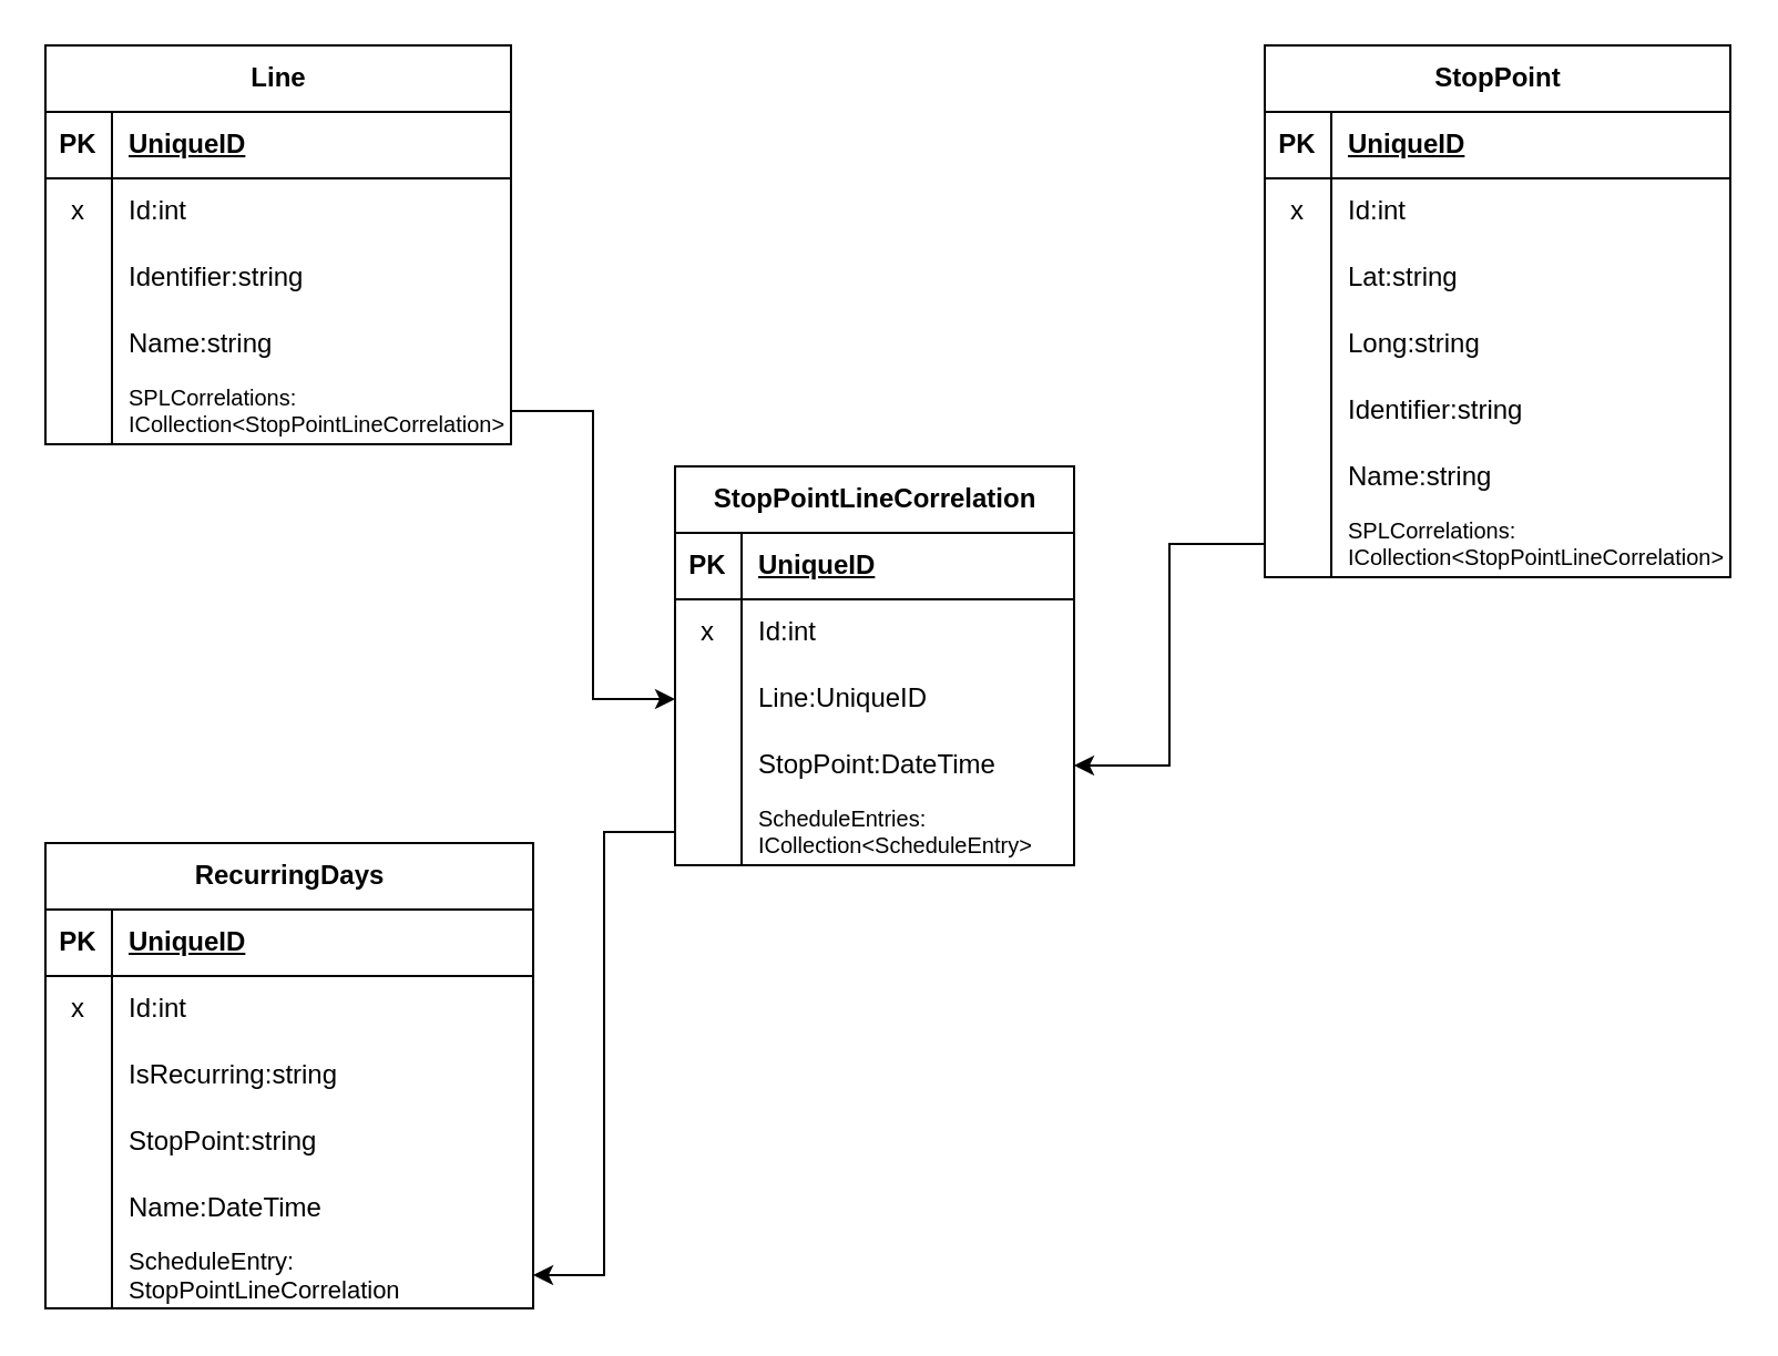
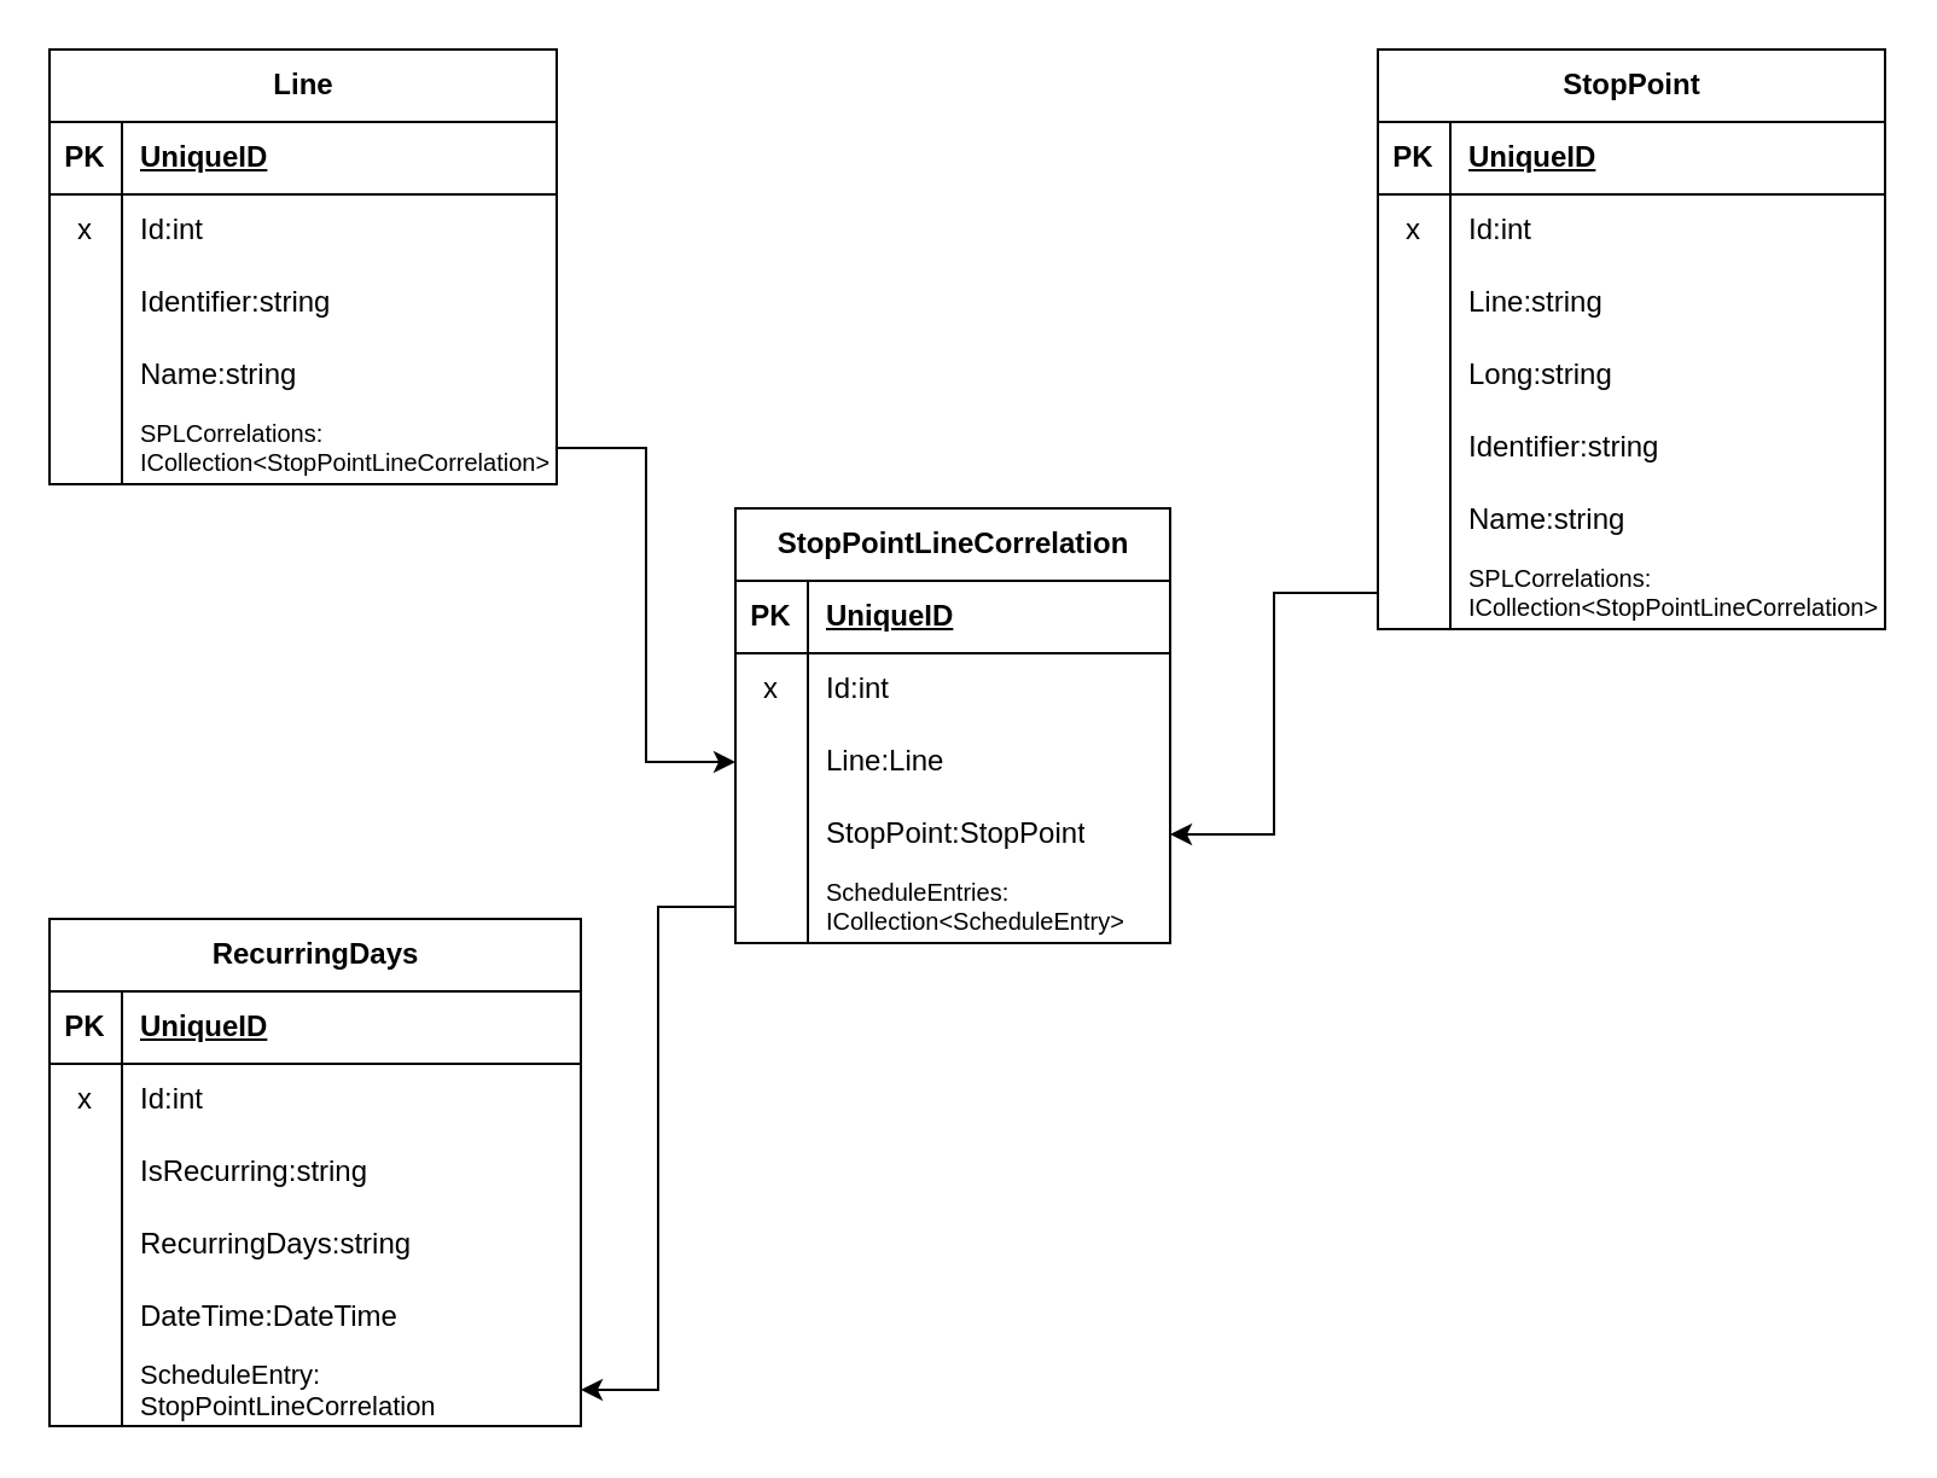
- <mxCell id="27" value="Lat:string" style="shape=partialRectangle;connectable=0;fillColor=none;top=0;left=0;bottom=0;right=0;align=left;spacingLeft=6;overflow=hidden;whiteSpace=wrap;html=1;" vertex="1" parent="25"><mxGeometry x="30" width="180" height="30" as="geometry"><mxRectangle width="180" height="30" as="alternateBounds" /></mxGeometry></mxCell>
+ <mxCell id="27" value="Line:string" style="shape=partialRectangle;connectable=0;fillColor=none;top=0;left=0;bottom=0;right=0;align=left;spacingLeft=6;overflow=hidden;whiteSpace=wrap;html=1;" vertex="1" parent="25"><mxGeometry x="30" width="180" height="30" as="geometry"><mxRectangle width="180" height="30" as="alternateBounds" /></mxGeometry></mxCell>
- <mxCell id="68" value="Line:UniqueID" style="shape=partialRectangle;connectable=0;fillColor=none;top=0;left=0;bottom=0;right=0;align=left;spacingLeft=6;overflow=hidden;whiteSpace=wrap;html=1;" vertex="1" parent="66"><mxGeometry x="30" width="150" height="30" as="geometry"><mxRectangle width="150" height="30" as="alternateBounds" /></mxGeometry></mxCell>
+ <mxCell id="68" value="Line:Line" style="shape=partialRectangle;connectable=0;fillColor=none;top=0;left=0;bottom=0;right=0;align=left;spacingLeft=6;overflow=hidden;whiteSpace=wrap;html=1;" vertex="1" parent="66"><mxGeometry x="30" width="150" height="30" as="geometry"><mxRectangle width="150" height="30" as="alternateBounds" /></mxGeometry></mxCell>
- <mxCell id="71" value="StopPoint:DateTime" style="shape=partialRectangle;connectable=0;fillColor=none;top=0;left=0;bottom=0;right=0;align=left;spacingLeft=6;overflow=hidden;whiteSpace=wrap;html=1;" vertex="1" parent="69"><mxGeometry x="30" width="150" height="30" as="geometry"><mxRectangle width="150" height="30" as="alternateBounds" /></mxGeometry></mxCell>
+ <mxCell id="71" value="StopPoint:StopPoint" style="shape=partialRectangle;connectable=0;fillColor=none;top=0;left=0;bottom=0;right=0;align=left;spacingLeft=6;overflow=hidden;whiteSpace=wrap;html=1;" vertex="1" parent="69"><mxGeometry x="30" width="150" height="30" as="geometry"><mxRectangle width="150" height="30" as="alternateBounds" /></mxGeometry></mxCell>
- <mxCell id="52" value="StopPoint:string" style="shape=partialRectangle;connectable=0;fillColor=none;top=0;left=0;bottom=0;right=0;align=left;spacingLeft=6;overflow=hidden;whiteSpace=wrap;html=1;" vertex="1" parent="50"><mxGeometry x="30" width="190" height="30" as="geometry"><mxRectangle width="190" height="30" as="alternateBounds" /></mxGeometry></mxCell>
+ <mxCell id="52" value="RecurringDays:string" style="shape=partialRectangle;connectable=0;fillColor=none;top=0;left=0;bottom=0;right=0;align=left;spacingLeft=6;overflow=hidden;whiteSpace=wrap;html=1;" vertex="1" parent="50"><mxGeometry x="30" width="190" height="30" as="geometry"><mxRectangle width="190" height="30" as="alternateBounds" /></mxGeometry></mxCell>
- <mxCell id="55" value="Name:DateTime" style="shape=partialRectangle;connectable=0;fillColor=none;top=0;left=0;bottom=0;right=0;align=left;spacingLeft=6;overflow=hidden;whiteSpace=wrap;html=1;" vertex="1" parent="53"><mxGeometry x="30" width="190" height="30" as="geometry"><mxRectangle width="190" height="30" as="alternateBounds" /></mxGeometry></mxCell>
+ <mxCell id="55" value="DateTime:DateTime" style="shape=partialRectangle;connectable=0;fillColor=none;top=0;left=0;bottom=0;right=0;align=left;spacingLeft=6;overflow=hidden;whiteSpace=wrap;html=1;" vertex="1" parent="53"><mxGeometry x="30" width="190" height="30" as="geometry"><mxRectangle width="190" height="30" as="alternateBounds" /></mxGeometry></mxCell>
